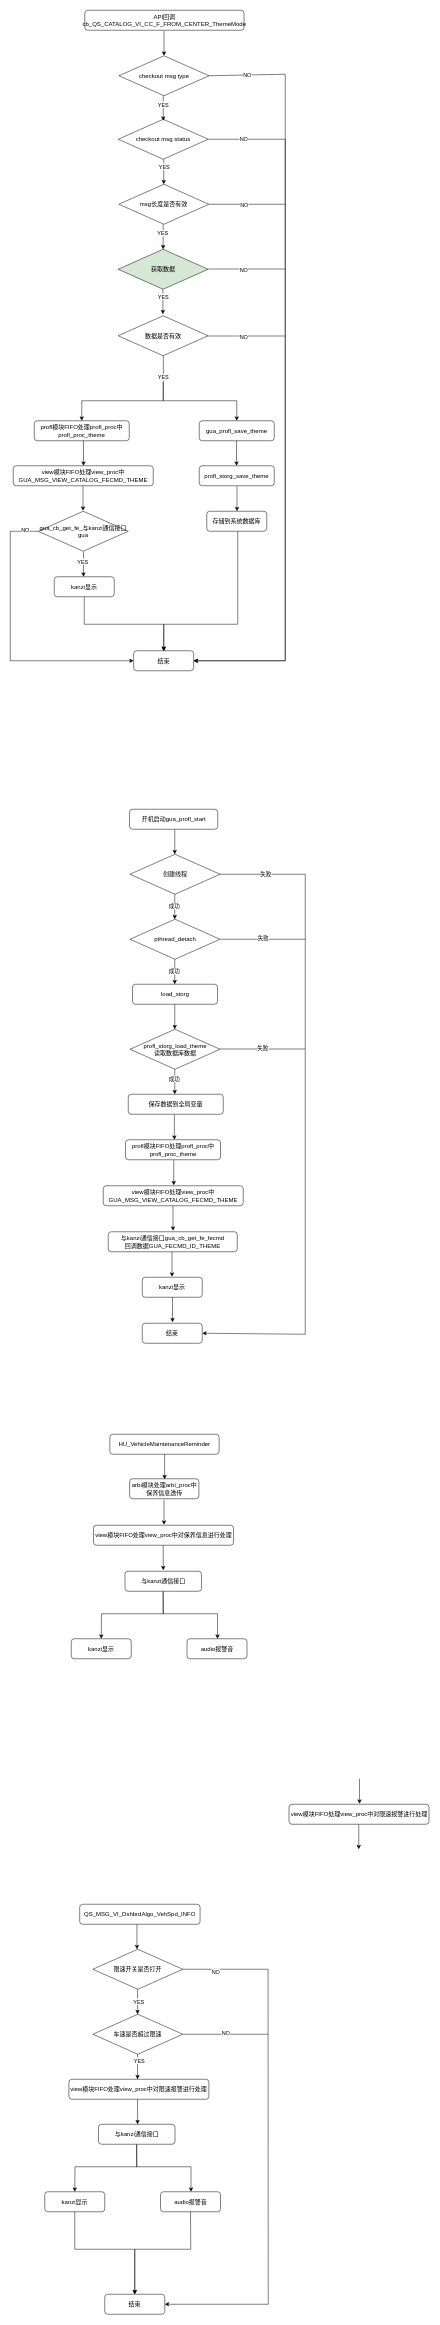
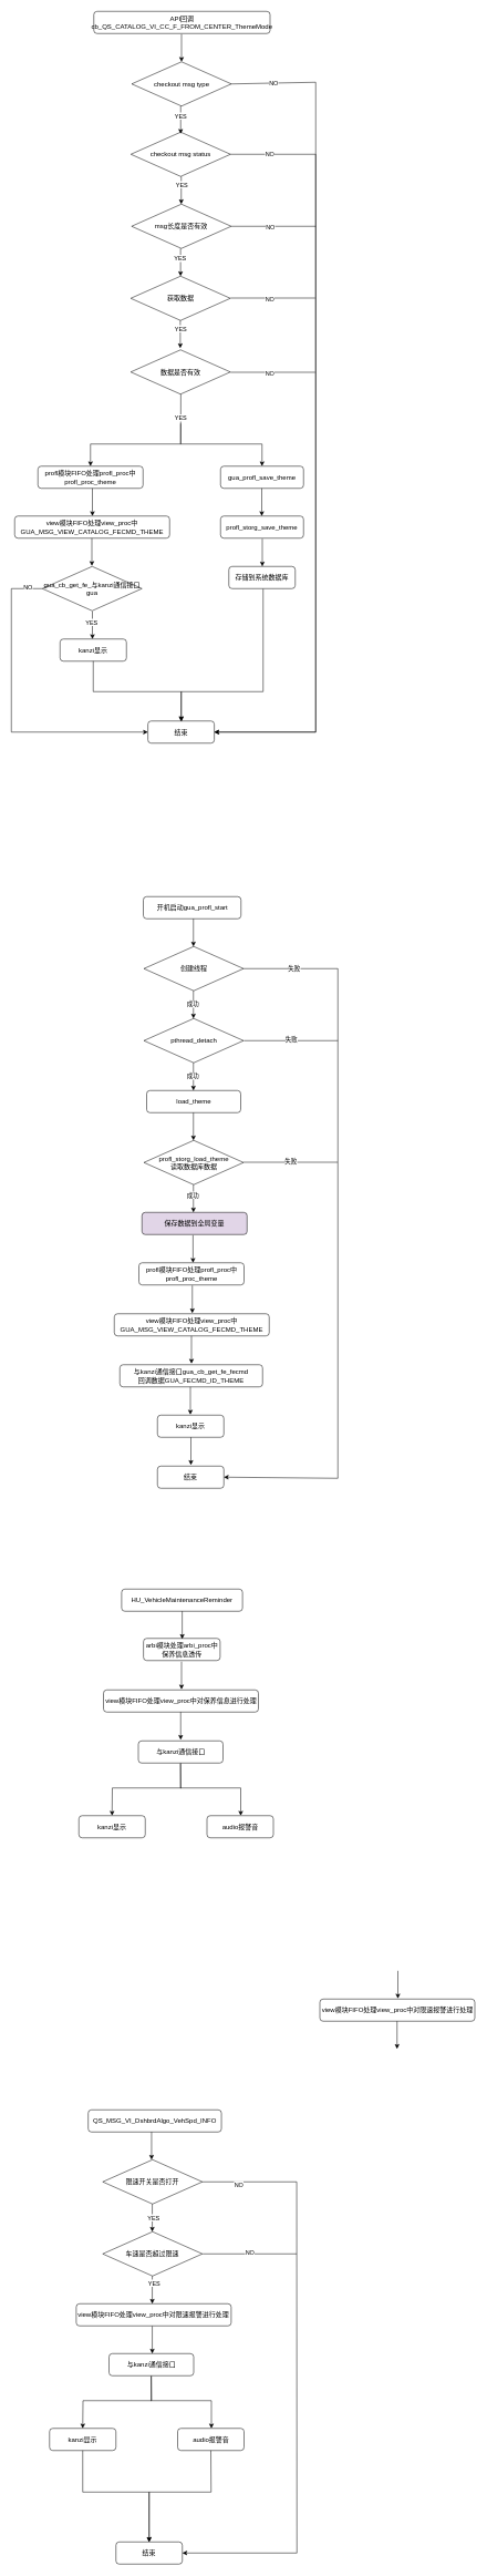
- <mxCell id="12" value="获取数据" style="rhombus;whiteSpace=wrap;html=1;fillColor=#d5e8d4;" vertex="1" parent="1"><mxGeometry x="235.75" y="498" width="180" height="80" as="geometry" /></mxCell>
+ <mxCell id="12" value="获取数据" style="rhombus;whiteSpace=wrap;html=1;" vertex="1" parent="1"><mxGeometry x="235.75" y="498" width="180" height="80" as="geometry" /></mxCell>
- <mxCell id="53" value="load_storg" style="rounded=1;whiteSpace=wrap;html=1;fontSize=12;glass=0;strokeWidth=1;shadow=0;" vertex="1" parent="1"><mxGeometry x="264.5" y="1968" width="170" height="40" as="geometry" /></mxCell>
+ <mxCell id="53" value="load_theme" style="rounded=1;whiteSpace=wrap;html=1;fontSize=12;glass=0;strokeWidth=1;shadow=0;" vertex="1" parent="1"><mxGeometry x="264.5" y="1968" width="170" height="40" as="geometry" /></mxCell>
- <mxCell id="77" value="保存数据到全局变量" style="rounded=1;whiteSpace=wrap;html=1;fontSize=12;glass=0;strokeWidth=1;shadow=0;" vertex="1" parent="1"><mxGeometry x="256" y="2188" width="190" height="40" as="geometry" /></mxCell>
+ <mxCell id="77" value="保存数据到全局变量" style="rounded=1;whiteSpace=wrap;html=1;fontSize=12;glass=0;strokeWidth=1;shadow=0;fillColor=#e1d5e7;" vertex="1" parent="1"><mxGeometry x="256" y="2188" width="190" height="40" as="geometry" /></mxCell>
